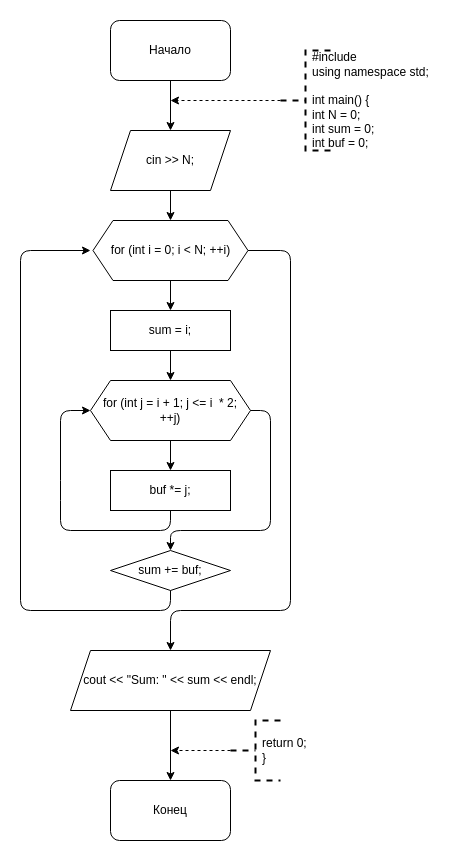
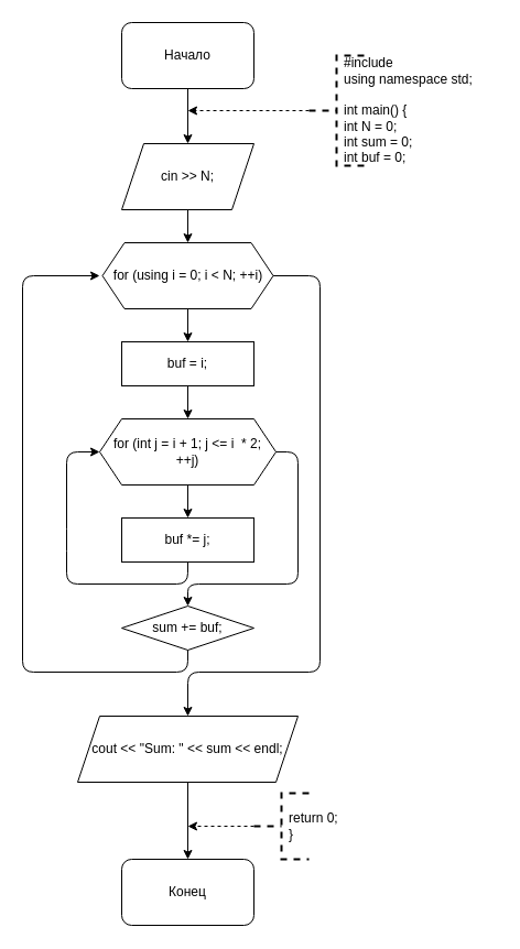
- <mxCell id="7" value="for (int i = 0; i &amp;lt; N; ++i)" style="shape=hexagon;perimeter=hexagonPerimeter2;whiteSpace=wrap;html=1;fixedSize=1;" vertex="1" parent="1"><mxGeometry x="92.5" y="220" width="155" height="60" as="geometry" /></mxCell>
+ <mxCell id="7" value="for (using i = 0; i &amp;lt; N; ++i)" style="shape=hexagon;perimeter=hexagonPerimeter2;whiteSpace=wrap;html=1;fixedSize=1;" vertex="1" parent="1"><mxGeometry x="92.5" y="220" width="155" height="60" as="geometry" /></mxCell>
- <mxCell id="9" value="sum = i;" style="rounded=0;whiteSpace=wrap;html=1;" vertex="1" parent="1"><mxGeometry x="110" y="310" width="120" height="40" as="geometry" /></mxCell>
+ <mxCell id="9" value="buf = i;" style="rounded=0;whiteSpace=wrap;html=1;" vertex="1" parent="1"><mxGeometry x="110" y="310" width="120" height="40" as="geometry" /></mxCell>
